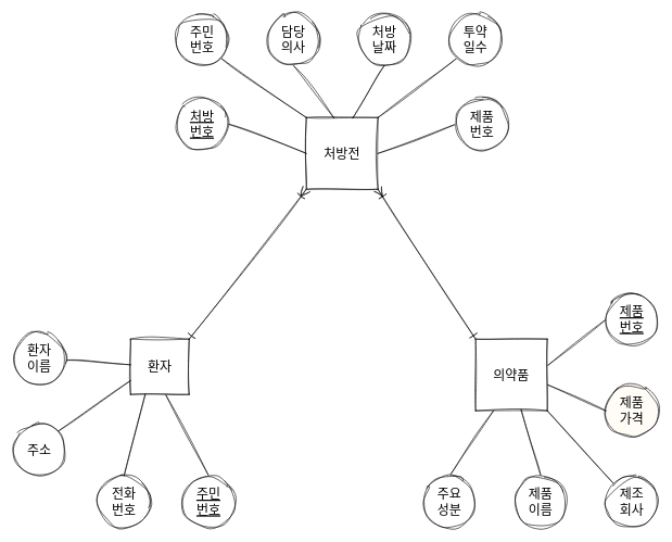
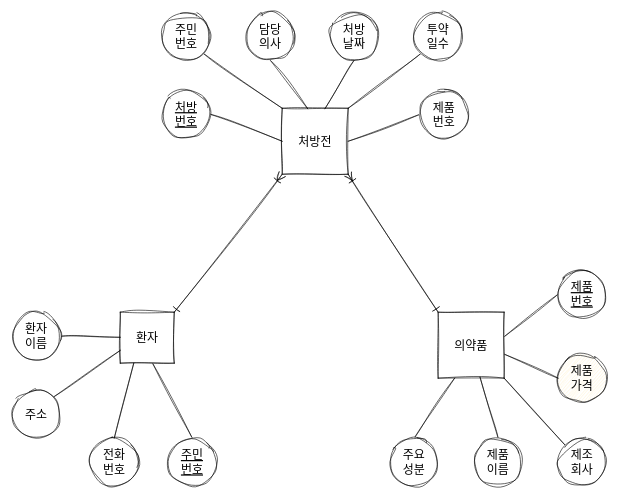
- <mxCell id="21" value="환자&lt;br&gt;이름" style="ellipse;whiteSpace=wrap;html=1;aspect=fixed;sketch=1;hachureGap=4;jiggle=2;curveFitting=1;fontFamily=Architects Daughter;fontSource=https%3A%2F%2Ffonts.googleapis.com%2Fcss%3Ffamily%3DArchitects%2BDaughter;fontSize=20;" vertex="1" parent="1"><mxGeometry x="20" y="510" width="80" height="80" as="geometry" /></mxCell>
+ <mxCell id="21" value="환자&lt;br&gt;이름" style="ellipse;whiteSpace=wrap;html=1;aspect=fixed;sketch=1;hachureGap=4;jiggle=2;curveFitting=1;fontFamily=Architects Daughter;fontSource=https%3A%2F%2Ffonts.googleapis.com%2Fcss%3Ffamily%3DArchitects%2BDaughter;fontSize=20;" vertex="1" parent="1"><mxGeometry x="20" y="520" width="80" height="80" as="geometry" /></mxCell>
